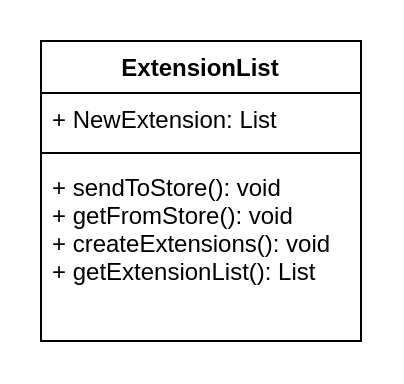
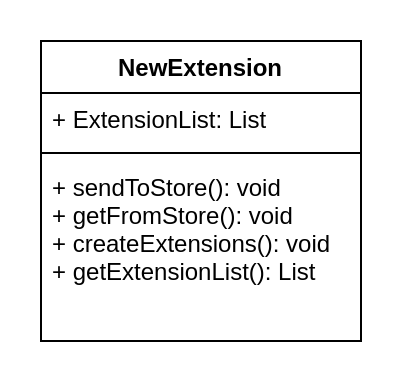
- <mxCell id="2" value="ExtensionList" style="swimlane;fontStyle=1;align=center;verticalAlign=top;childLayout=stackLayout;horizontal=1;startSize=26;horizontalStack=0;resizeParent=1;resizeParentMax=0;resizeLast=0;collapsible=1;marginBottom=0;" vertex="1" parent="1"><mxGeometry x="20" y="20" width="160" height="150" as="geometry" /></mxCell>
+ <mxCell id="2" value="NewExtension" style="swimlane;fontStyle=1;align=center;verticalAlign=top;childLayout=stackLayout;horizontal=1;startSize=26;horizontalStack=0;resizeParent=1;resizeParentMax=0;resizeLast=0;collapsible=1;marginBottom=0;" vertex="1" parent="1"><mxGeometry x="20" y="20" width="160" height="150" as="geometry" /></mxCell>
- <mxCell id="3" value="+ NewExtension: List" style="text;strokeColor=none;fillColor=none;align=left;verticalAlign=top;spacingLeft=4;spacingRight=4;overflow=hidden;rotatable=0;points=[[0,0.5],[1,0.5]];portConstraint=eastwest;" vertex="1" parent="2"><mxGeometry y="26" width="160" height="26" as="geometry" /></mxCell>
+ <mxCell id="3" value="+ ExtensionList: List" style="text;strokeColor=none;fillColor=none;align=left;verticalAlign=top;spacingLeft=4;spacingRight=4;overflow=hidden;rotatable=0;points=[[0,0.5],[1,0.5]];portConstraint=eastwest;" vertex="1" parent="2"><mxGeometry y="26" width="160" height="26" as="geometry" /></mxCell>
